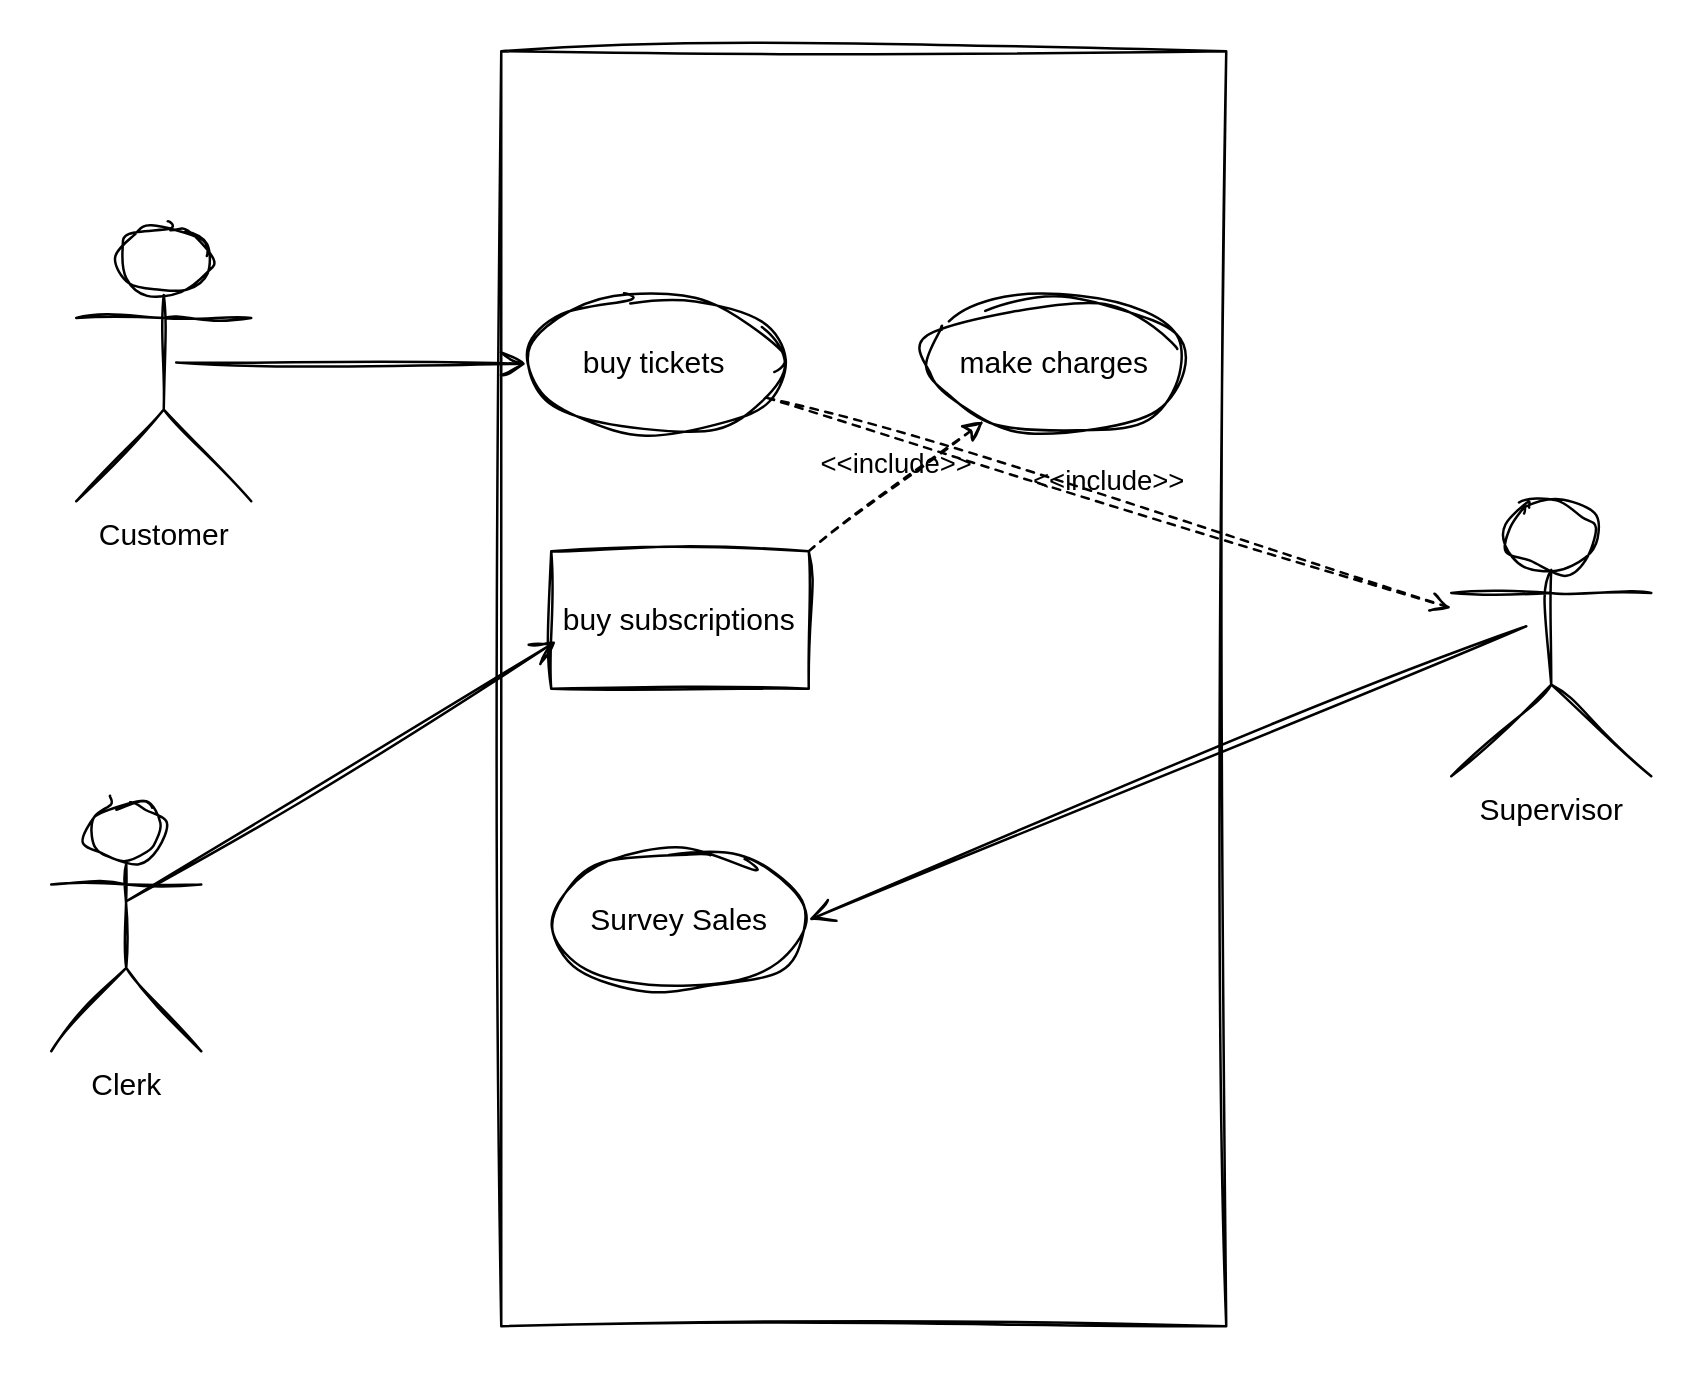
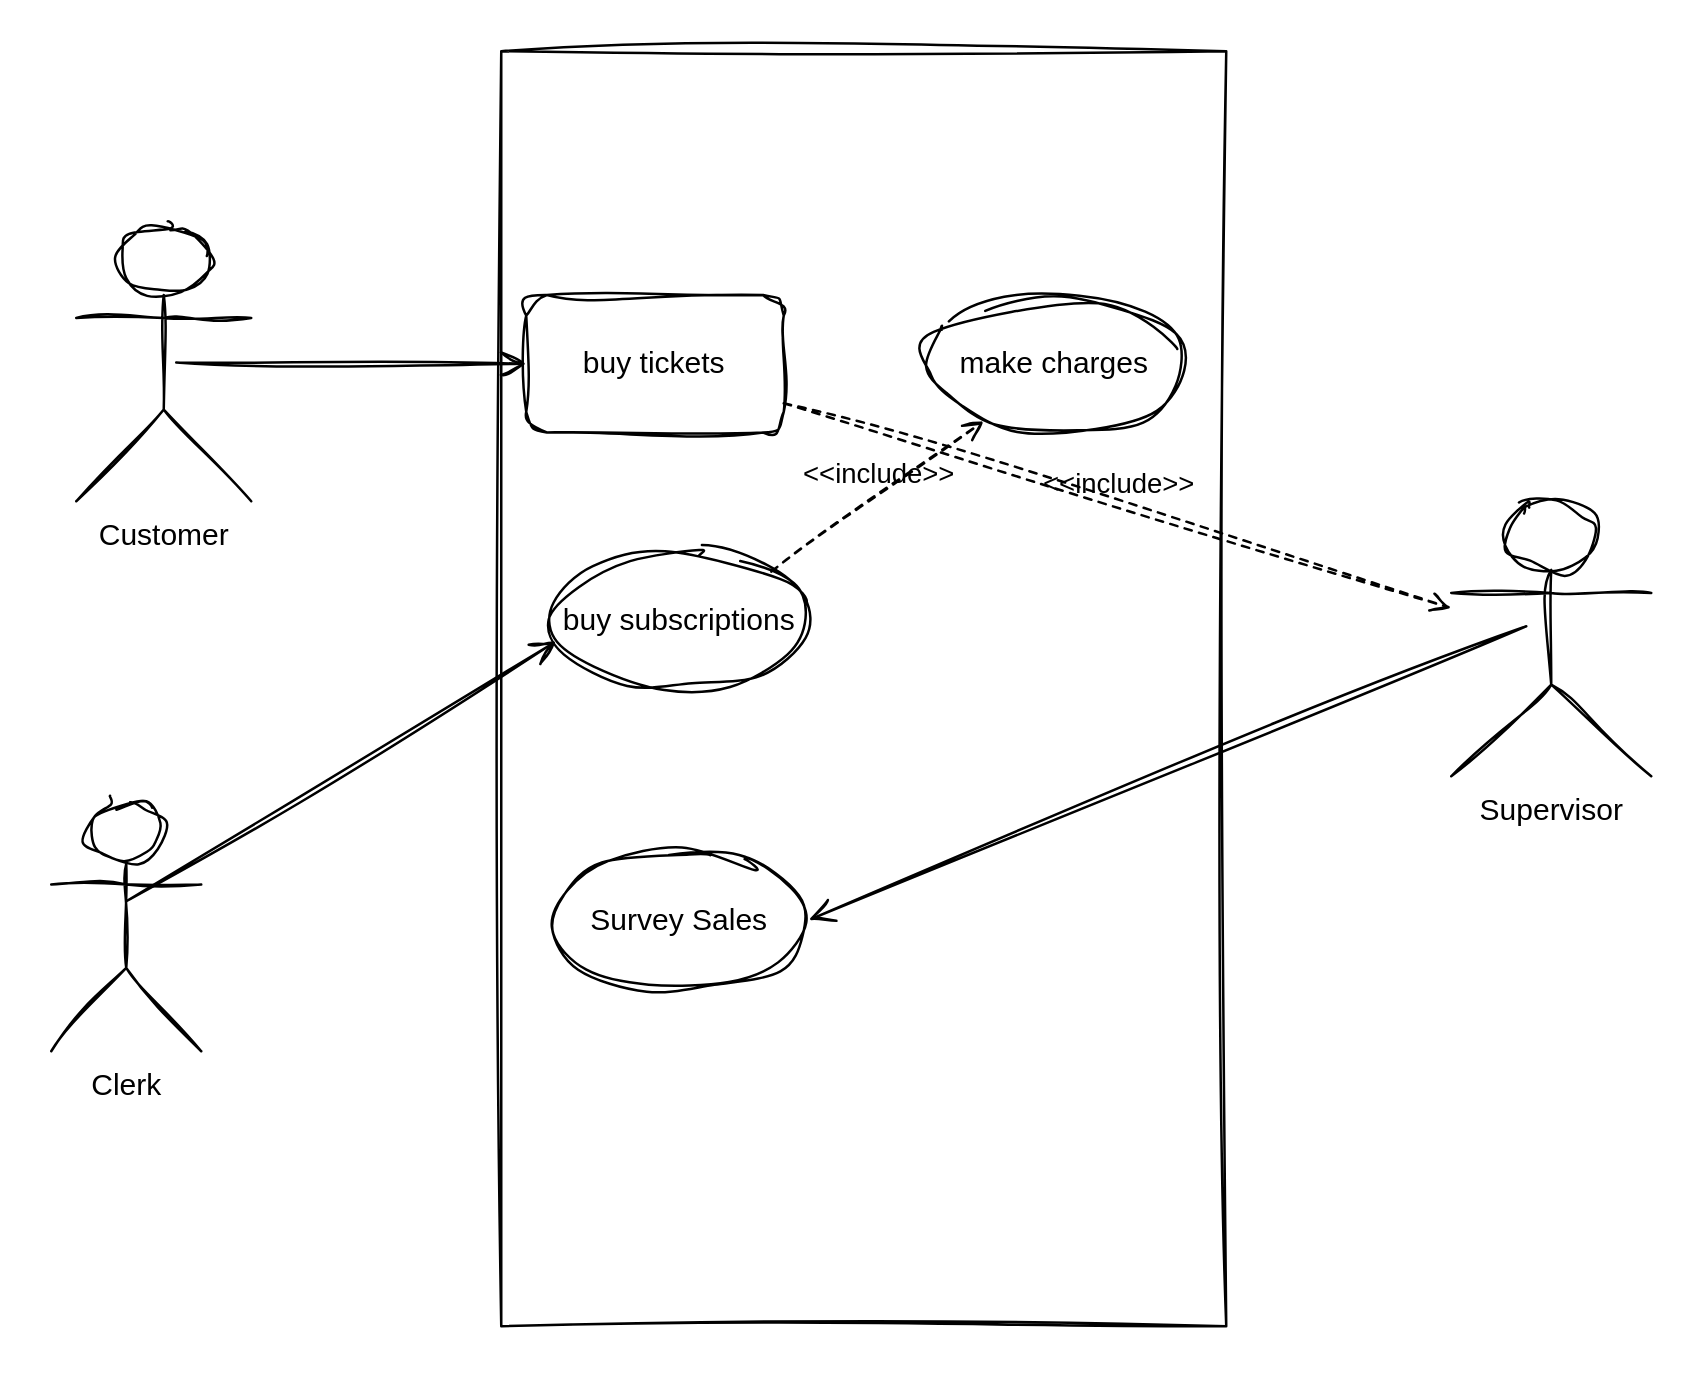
- <mxCell id="6" value="buy tickets" style="ellipse;whiteSpace=wrap;html=1;sketch=1;curveFitting=1;jiggle=2;labelBackgroundColor=none;" vertex="1" parent="1"><mxGeometry x="210" y="117.5" width="103" height="55" as="geometry" /></mxCell>
+ <mxCell id="6" value="buy tickets" style="whiteSpace=wrap;html=1;sketch=1;curveFitting=1;jiggle=2;labelBackgroundColor=none;rounded=1;" vertex="1" parent="1"><mxGeometry x="210" y="117.5" width="103" height="55" as="geometry" /></mxCell>
- <mxCell id="14" value="&amp;lt;&amp;lt;include&amp;gt;&amp;gt;" style="html=1;verticalAlign=bottom;labelBackgroundColor=none;endArrow=classic;endFill=0;dashed=1;rounded=0;entryX=0.223;entryY=0.918;entryDx=0;entryDy=0;entryPerimeter=0;exitX=1;exitY=0;exitDx=0;exitDy=0;sketch=1;curveFitting=1;jiggle=2;fontColor=default;" edge="1" parent="1" source="7" target="9"><mxGeometry width="160" relative="1" as="geometry"><mxPoint x="270" y="240" as="sourcePoint" /><mxPoint x="430" y="240" as="targetPoint" /></mxGeometry></mxCell>
+ <mxCell id="14" value="&amp;lt;&amp;lt;include&amp;gt;&amp;gt;" style="html=1;verticalAlign=bottom;labelBackgroundColor=none;endArrow=open;endFill=0;dashed=1;rounded=0;entryX=0.223;entryY=0.918;entryDx=0;entryDy=0;entryPerimeter=0;exitX=1;exitY=0;exitDx=0;exitDy=0;sketch=1;curveFitting=1;jiggle=2;fontColor=default;" edge="1" parent="1" source="7" target="9"><mxGeometry width="160" relative="1" as="geometry"><mxPoint x="270" y="240" as="sourcePoint" /><mxPoint x="430" y="240" as="targetPoint" /></mxGeometry></mxCell>
- <mxCell id="7" value="buy subscriptions" style="whiteSpace=wrap;html=1;sketch=1;curveFitting=1;jiggle=2;labelBackgroundColor=none;rounded=0;" vertex="1" parent="1"><mxGeometry x="220" y="220" width="103" height="55" as="geometry" /></mxCell>
+ <mxCell id="7" value="buy subscriptions" style="ellipse;whiteSpace=wrap;html=1;sketch=1;curveFitting=1;jiggle=2;labelBackgroundColor=none;" vertex="1" parent="1"><mxGeometry x="220" y="220" width="103" height="55" as="geometry" /></mxCell>
